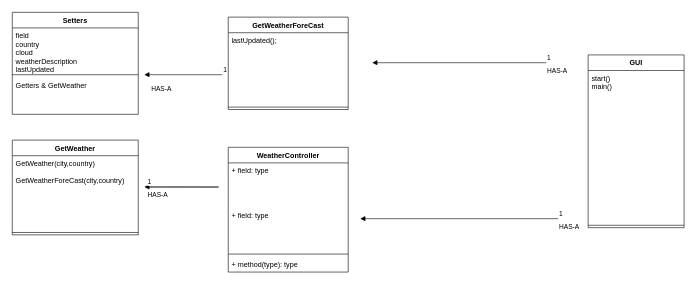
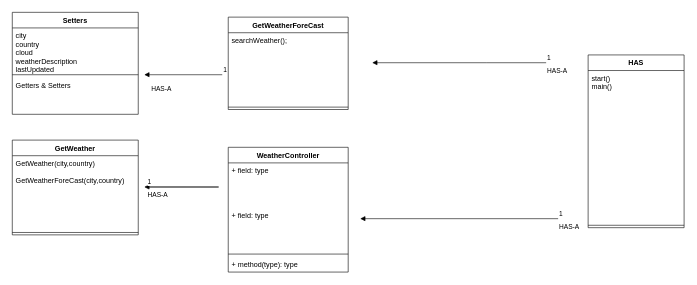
- <mxCell id="9" value="field&#10;country&#10;cloud&#10;weatherDescription&#10;lastUpdated" style="text;strokeColor=none;fillColor=none;align=left;verticalAlign=top;spacingLeft=4;spacingRight=4;overflow=hidden;rotatable=0;points=[[0,0.5],[1,0.5]];portConstraint=eastwest;" vertex="1" parent="8"><mxGeometry y="26" width="210" height="74" as="geometry" /></mxCell>
+ <mxCell id="9" value="city&#10;country&#10;cloud&#10;weatherDescription&#10;lastUpdated" style="text;strokeColor=none;fillColor=none;align=left;verticalAlign=top;spacingLeft=4;spacingRight=4;overflow=hidden;rotatable=0;points=[[0,0.5],[1,0.5]];portConstraint=eastwest;" vertex="1" parent="8"><mxGeometry y="26" width="210" height="74" as="geometry" /></mxCell>
- <mxCell id="13" value="lastUpdated();" style="text;strokeColor=none;fillColor=none;align=left;verticalAlign=top;spacingLeft=4;spacingRight=4;overflow=hidden;rotatable=0;points=[[0,0.5],[1,0.5]];portConstraint=eastwest;" vertex="1" parent="12"><mxGeometry y="26" width="200" height="120" as="geometry" /></mxCell>
+ <mxCell id="13" value="searchWeather();" style="text;strokeColor=none;fillColor=none;align=left;verticalAlign=top;spacingLeft=4;spacingRight=4;overflow=hidden;rotatable=0;points=[[0,0.5],[1,0.5]];portConstraint=eastwest;" vertex="1" parent="12"><mxGeometry y="26" width="200" height="120" as="geometry" /></mxCell>
- <mxCell id="5" value="GUI" style="swimlane;fontStyle=1;align=center;verticalAlign=top;childLayout=stackLayout;horizontal=1;startSize=26;horizontalStack=0;resizeParent=1;resizeParentMax=0;resizeLast=0;collapsible=1;marginBottom=0;" vertex="1" parent="1"><mxGeometry x="980" y="91" width="160" height="288" as="geometry" /></mxCell>
+ <mxCell id="5" value="HAS" style="swimlane;fontStyle=1;align=center;verticalAlign=top;childLayout=stackLayout;horizontal=1;startSize=26;horizontalStack=0;resizeParent=1;resizeParentMax=0;resizeLast=0;collapsible=1;marginBottom=0;" vertex="1" parent="1"><mxGeometry x="980" y="91" width="160" height="288" as="geometry" /></mxCell>
- <mxCell id="11" value="Getters &amp; GetWeather" style="text;strokeColor=none;fillColor=none;align=left;verticalAlign=top;spacingLeft=4;spacingRight=4;overflow=hidden;rotatable=0;points=[[0,0.5],[1,0.5]];portConstraint=eastwest;" vertex="1" parent="8"><mxGeometry y="108" width="210" height="62" as="geometry" /></mxCell>
+ <mxCell id="11" value="Getters &amp; Setters" style="text;strokeColor=none;fillColor=none;align=left;verticalAlign=top;spacingLeft=4;spacingRight=4;overflow=hidden;rotatable=0;points=[[0,0.5],[1,0.5]];portConstraint=eastwest;" vertex="1" parent="8"><mxGeometry y="108" width="210" height="62" as="geometry" /></mxCell>
